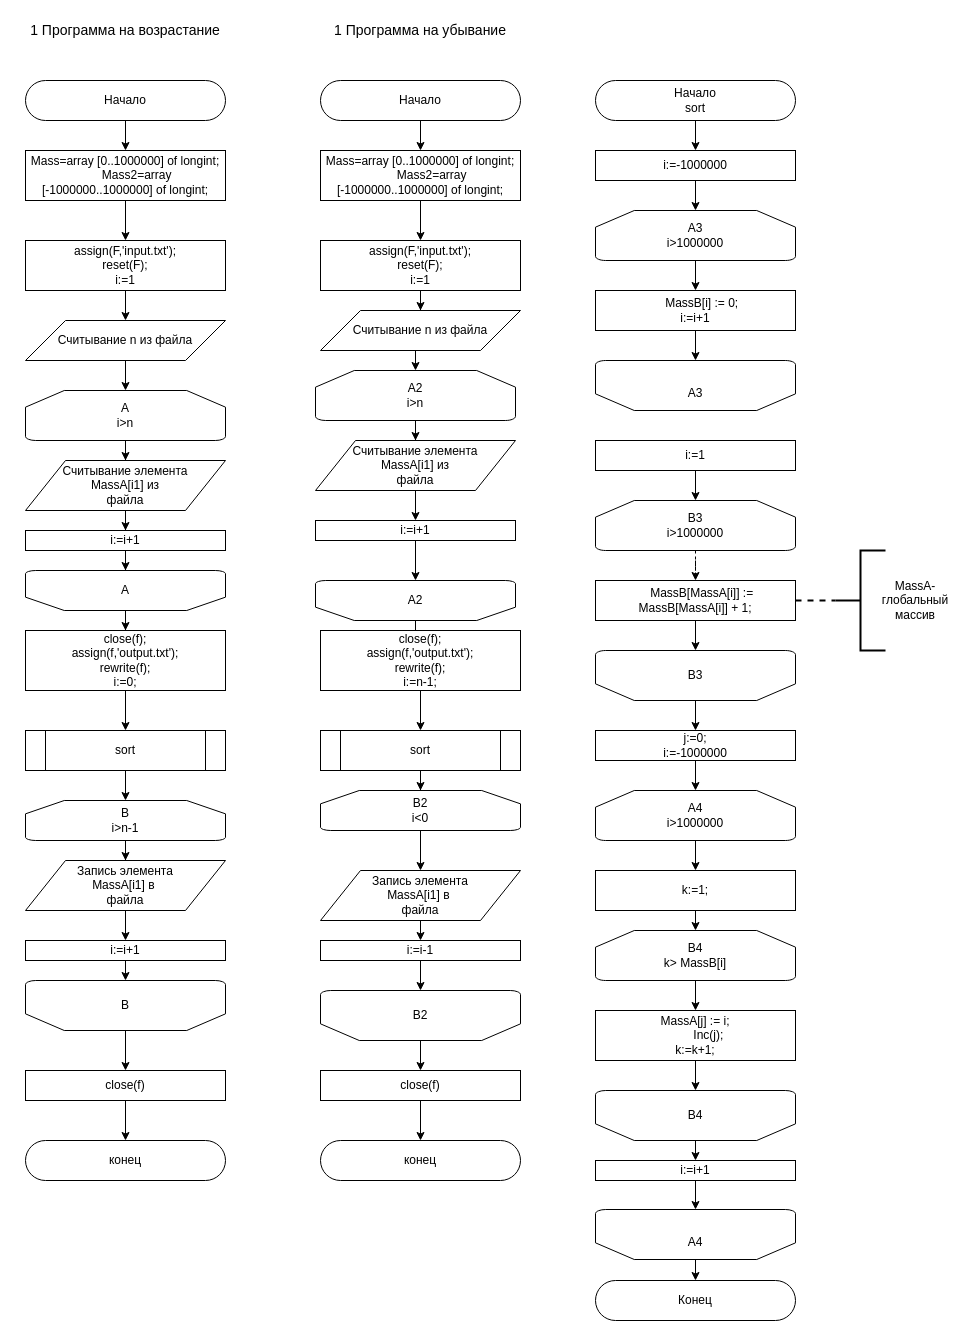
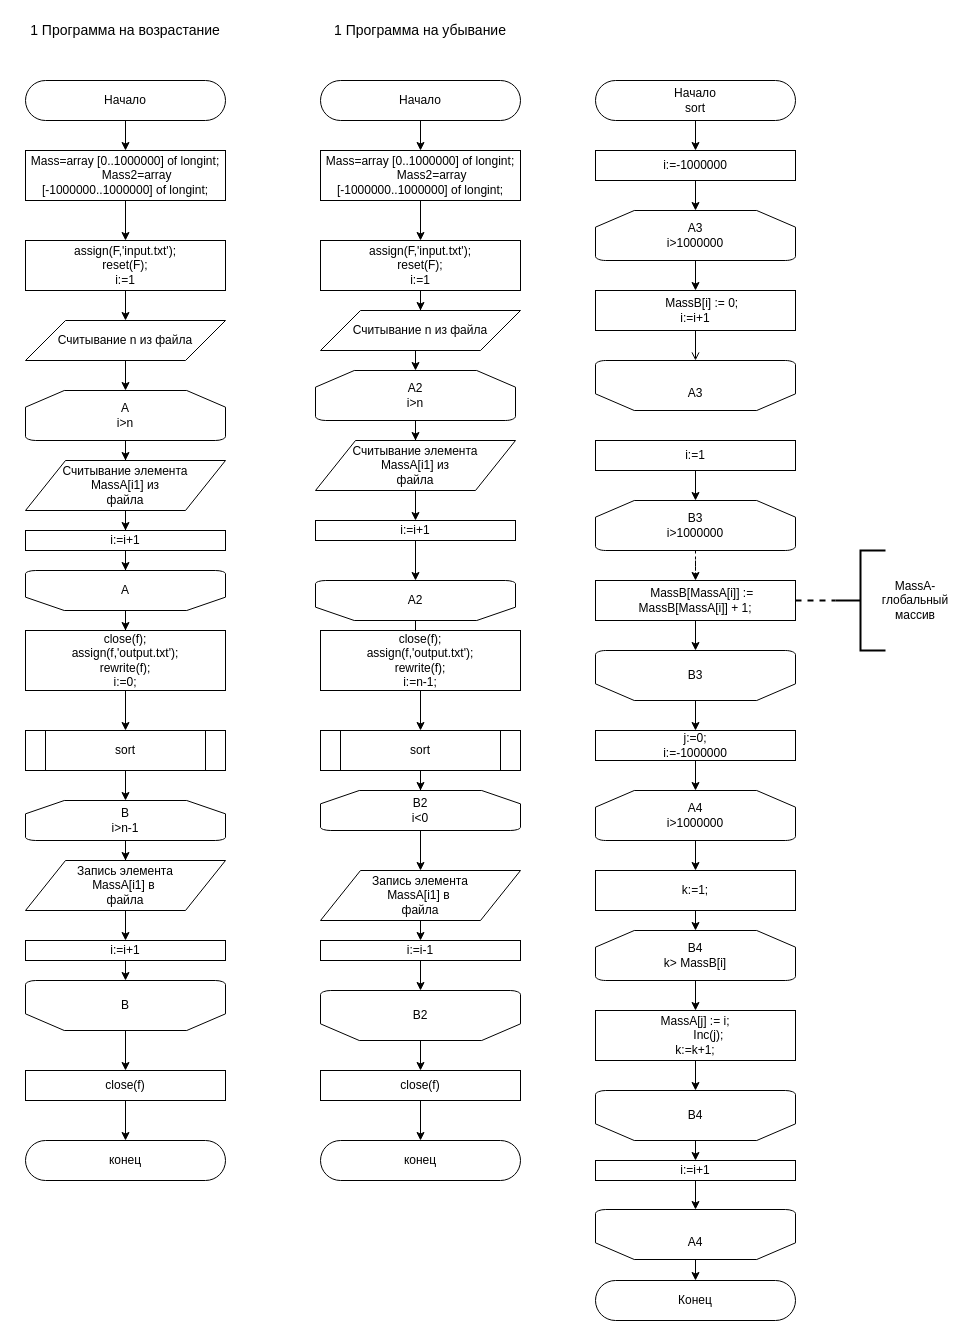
- <mxCell id="72" style="edgeStyle=orthogonalEdgeStyle;rounded=0;orthogonalLoop=1;jettySize=auto;html=1;exitX=0.5;exitY=1;exitDx=0;exitDy=0;" parent="1" source="73" target="74" edge="1"><mxGeometry relative="1" as="geometry" /></mxCell>
+ <mxCell id="72" style="edgeStyle=orthogonalEdgeStyle;rounded=0;orthogonalLoop=1;jettySize=auto;html=1;exitX=0.5;exitY=1;exitDx=0;exitDy=0;endArrow=open;" parent="1" source="73" target="74" edge="1"><mxGeometry relative="1" as="geometry" /></mxCell>
